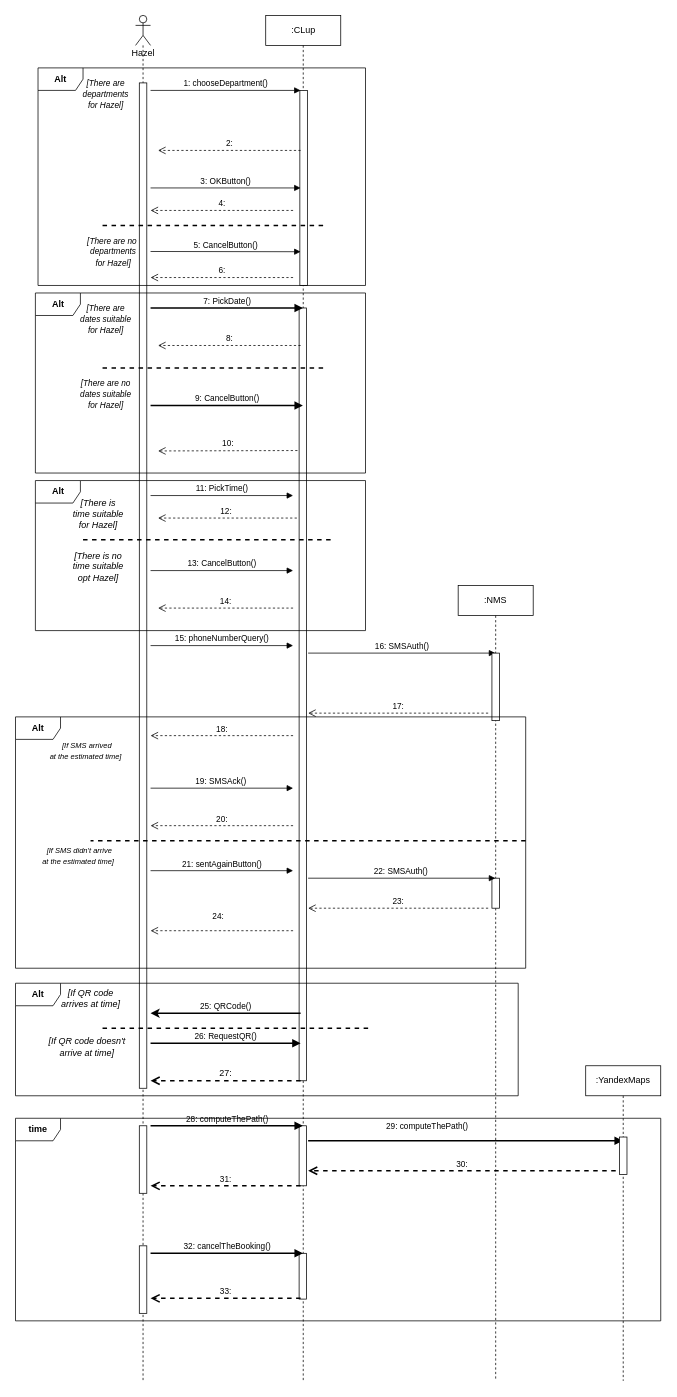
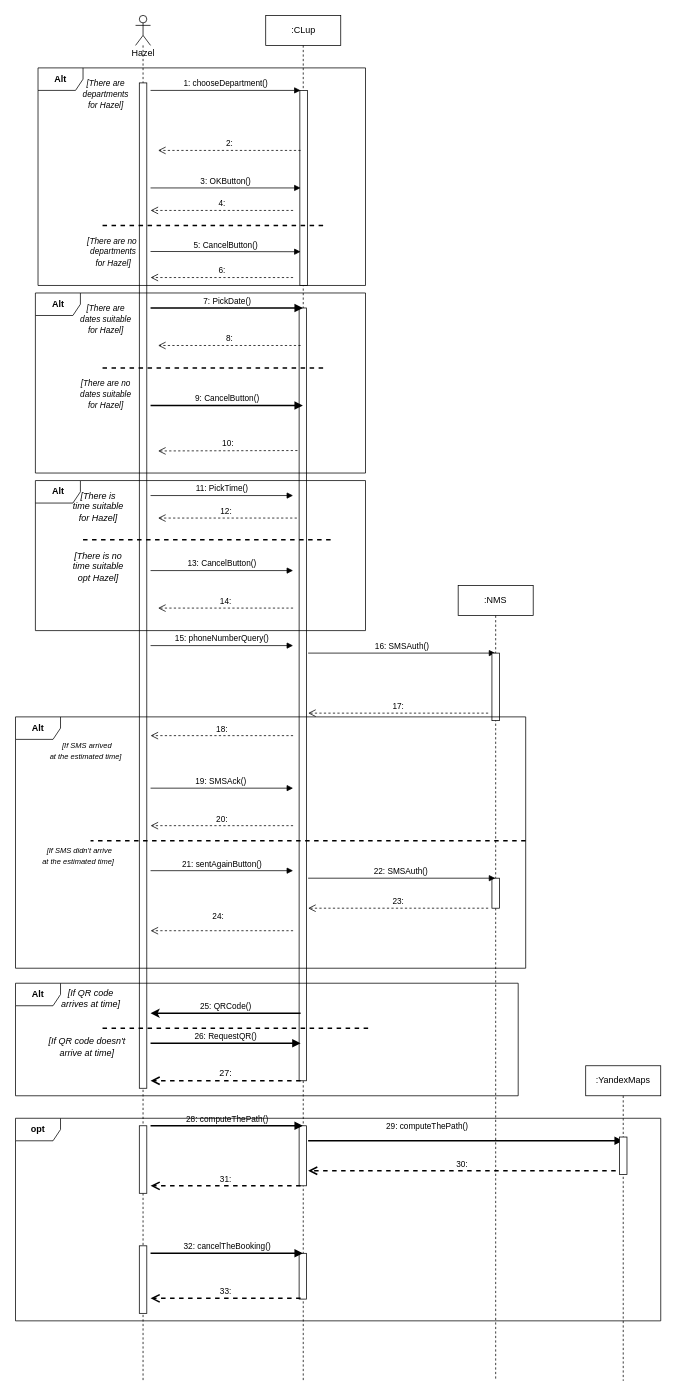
- <mxCell id="37" value="&lt;i&gt;[There is&lt;br&gt;time suitable &lt;br&gt;for Hazel]&lt;/i&gt;" style="text;html=1;align=center;verticalAlign=middle;resizable=0;points=[];autosize=1;" vertex="1" parent="1"><mxGeometry x="90" y="660" width="80" height="50" as="geometry" /></mxCell>
+ <mxCell id="37" value="&lt;i&gt;[There is&lt;br&gt;time suitable &lt;br&gt;for Hazel]&lt;/i&gt;" style="text;html=1;align=center;verticalAlign=middle;resizable=0;points=[];autosize=1;" vertex="1" parent="1"><mxGeometry x="90" y="650" width="80" height="50" as="geometry" /></mxCell>
- <mxCell id="69" value="&lt;b&gt;time&lt;/b&gt;" style="shape=umlFrame;whiteSpace=wrap;html=1;" vertex="1" parent="1"><mxGeometry x="20" y="1490" width="860" height="270" as="geometry" /></mxCell>
+ <mxCell id="69" value="&lt;b&gt;opt&lt;/b&gt;" style="shape=umlFrame;whiteSpace=wrap;html=1;" vertex="1" parent="1"><mxGeometry x="20" y="1490" width="860" height="270" as="geometry" /></mxCell>
